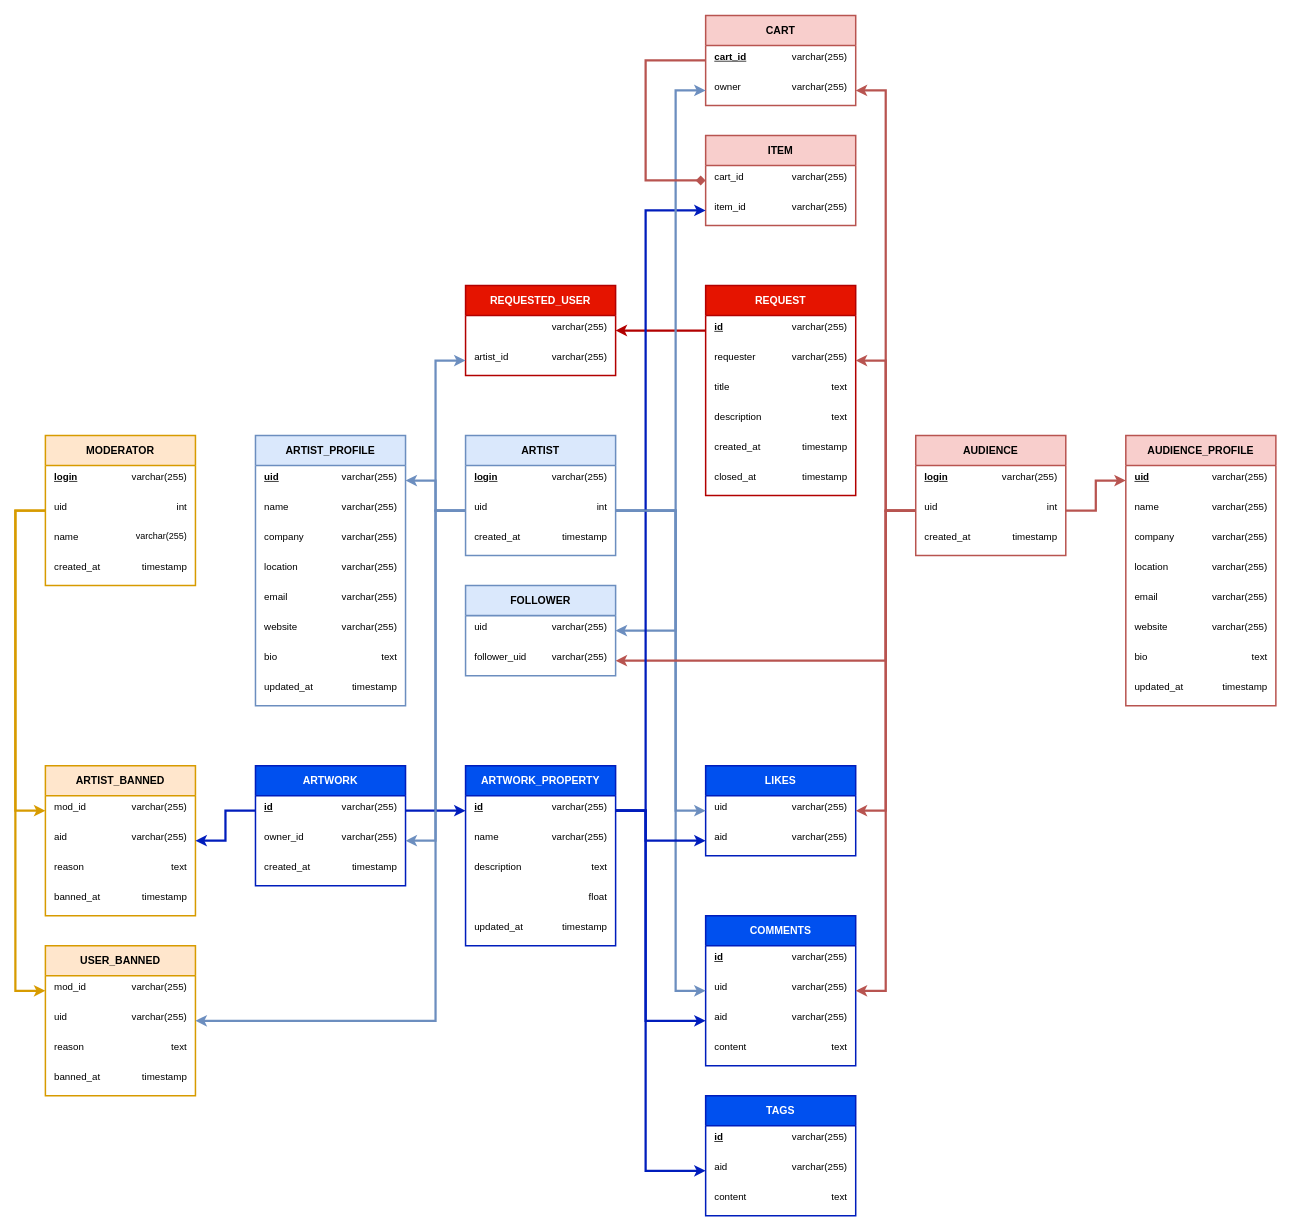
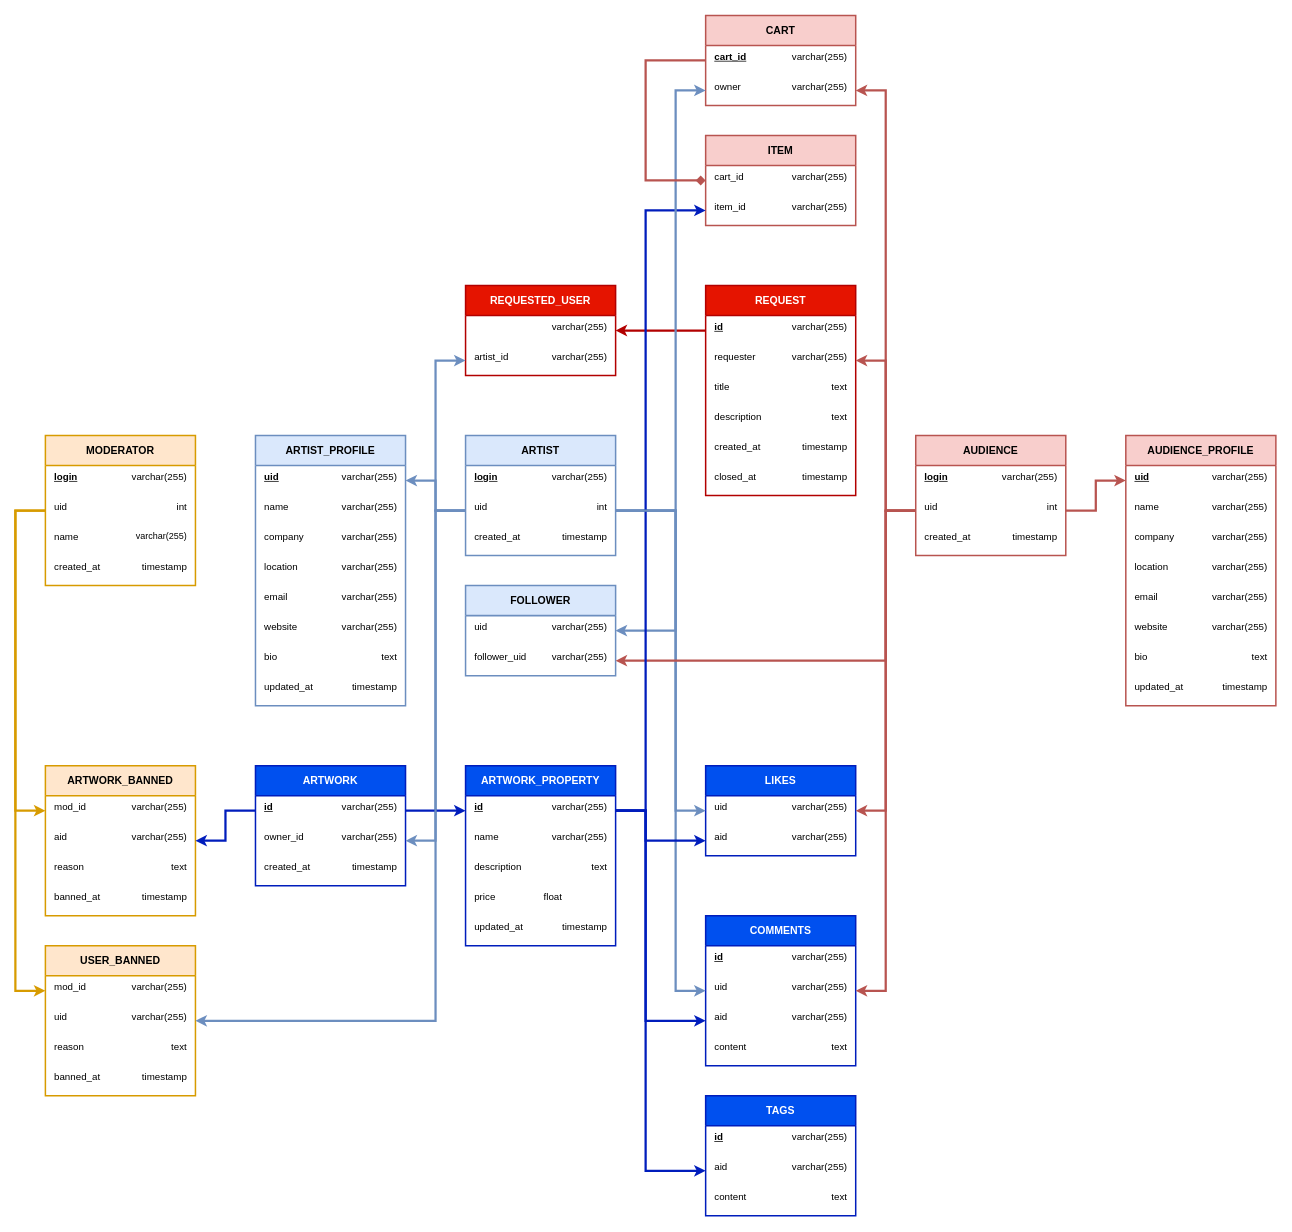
- <mxCell id="150" value="&lt;span style=&quot;font-size: 14px;&quot;&gt;ARTIST_BANNED&lt;/span&gt;" style="swimlane;whiteSpace=wrap;html=1;startSize=40;fillColor=#ffe6cc;strokeColor=#d79b00;strokeWidth=2;" vertex="1" parent="1"><mxGeometry x="60" y="1020" width="200" height="200" as="geometry"><mxRectangle x="320" y="450" width="140" height="30" as="alternateBounds" /></mxGeometry></mxCell>
+ <mxCell id="150" value="&lt;span style=&quot;font-size: 14px;&quot;&gt;ARTWORK_BANNED&lt;/span&gt;" style="swimlane;whiteSpace=wrap;html=1;startSize=40;fillColor=#ffe6cc;strokeColor=#d79b00;strokeWidth=2;" vertex="1" parent="1"><mxGeometry x="60" y="1020" width="200" height="200" as="geometry"><mxRectangle x="320" y="450" width="140" height="30" as="alternateBounds" /></mxGeometry></mxCell>
+ <mxCell id="44" value="&lt;font style=&quot;font-size: 13px; font-weight: normal;&quot;&gt;price&lt;/font&gt;" style="text;html=1;align=left;verticalAlign=middle;resizable=0;points=[];autosize=1;strokeColor=none;fillColor=none;fontStyle=1" parent="35" vertex="1"><mxGeometry x="10" y="160" width="50" height="30" as="geometry" /></mxCell>
- <mxCell id="45" value="&lt;font style=&quot;font-size: 13px;&quot;&gt;float&lt;/font&gt;" style="text;html=1;align=right;verticalAlign=middle;resizable=0;points=[];autosize=1;strokeColor=none;fillColor=none;" parent="35" vertex="1"><mxGeometry x="140" y="160" width="50" height="30" as="geometry" /></mxCell>
+ <mxCell id="45" value="&lt;font style=&quot;font-size: 13px;&quot;&gt;float&lt;/font&gt;" style="text;html=1;align=right;verticalAlign=middle;resizable=0;points=[];autosize=1;strokeColor=none;fillColor=none;" parent="35" vertex="1"><mxGeometry x="80" y="160" width="50" height="30" as="geometry" /></mxCell>
